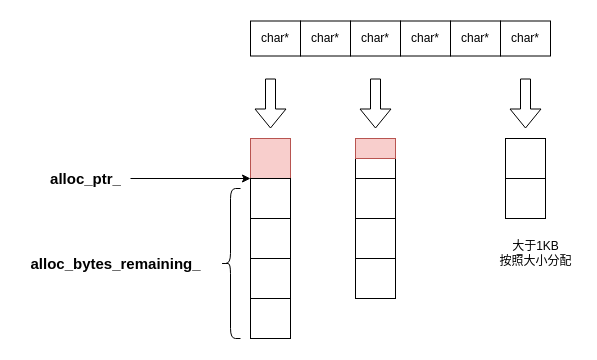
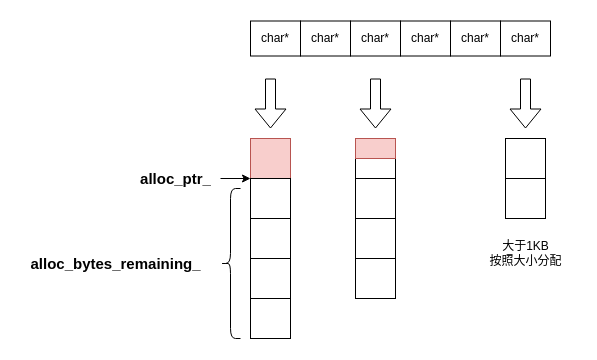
- <mxCell id="12" value="&lt;b&gt;&lt;font style=&quot;font-size: 15px;&quot;&gt;alloc_ptr_&lt;/font&gt;&lt;/b&gt;" style="text;html=1;align=center;verticalAlign=middle;resizable=0;points=[];autosize=1;strokeColor=none;fillColor=none;" vertex="1" parent="1"><mxGeometry x="40" y="163" width="90" height="30" as="geometry" /></mxCell>
+ <mxCell id="12" value="&lt;b&gt;&lt;font style=&quot;font-size: 15px;&quot;&gt;alloc_ptr_&lt;/font&gt;&lt;/b&gt;" style="text;html=1;align=center;verticalAlign=middle;resizable=0;points=[];autosize=1;strokeColor=none;fillColor=none;" vertex="1" parent="1"><mxGeometry x="130" y="163" width="90" height="30" as="geometry" /></mxCell>
- <mxCell id="26" value="大于1KB&lt;div&gt;按照大小分配&lt;/div&gt;" style="text;html=1;align=center;verticalAlign=middle;resizable=0;points=[];autosize=1;strokeColor=none;fillColor=none;" vertex="1" parent="1"><mxGeometry x="485" y="233" width="100" height="40" as="geometry" /></mxCell>
+ <mxCell id="26" value="大于1KB&lt;div&gt;按照大小分配&lt;/div&gt;" style="text;html=1;align=center;verticalAlign=middle;resizable=0;points=[];autosize=1;strokeColor=none;fillColor=none;" vertex="1" parent="1"><mxGeometry x="475" y="233" width="100" height="40" as="geometry" /></mxCell>
